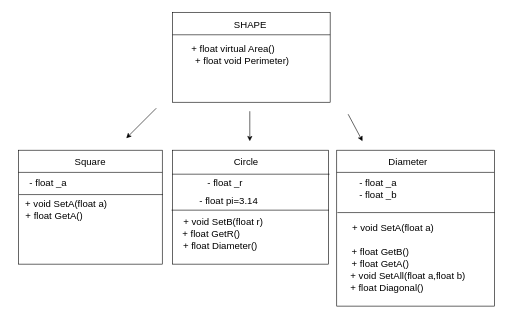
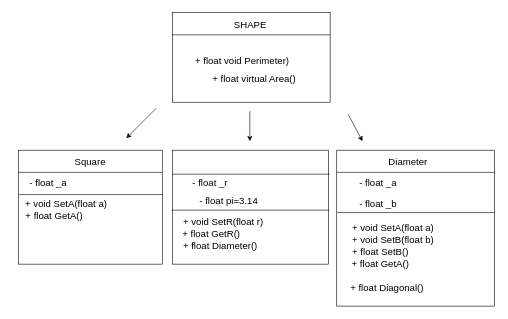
- <mxCell id="12" value="&lt;font style=&quot;font-size: 16px&quot;&gt;+ float virtual Area()&lt;/font&gt;" style="text;html=1;strokeColor=none;fillColor=none;align=center;verticalAlign=middle;whiteSpace=wrap;rounded=0;" vertex="1" parent="1"><mxGeometry x="297" y="70" width="183" height="20" as="geometry" /></mxCell>
+ <mxCell id="12" value="&lt;font style=&quot;font-size: 16px&quot;&gt;+ float virtual Area()&lt;/font&gt;" style="text;html=1;strokeColor=none;fillColor=none;align=center;verticalAlign=middle;whiteSpace=wrap;rounded=0;" vertex="1" parent="1"><mxGeometry x="332" y="120" width="183" height="20" as="geometry" /></mxCell>
- <mxCell id="20" value="&lt;span style=&quot;font-size: 16px&quot;&gt;Circle&lt;/span&gt;" style="text;html=1;strokeColor=none;fillColor=none;align=center;verticalAlign=middle;whiteSpace=wrap;rounded=0;" vertex="1" parent="1"><mxGeometry x="360" y="260" width="100" height="20" as="geometry" /></mxCell>
- <mxCell id="23" value="&lt;span style=&quot;font-size: 16px&quot;&gt;- float _r&lt;/span&gt;" style="text;html=1;strokeColor=none;fillColor=none;align=center;verticalAlign=middle;whiteSpace=wrap;rounded=0;" vertex="1" parent="1"><mxGeometry x="325" y="295" width="100" height="20" as="geometry" /></mxCell>
+ <mxCell id="23" value="&lt;span style=&quot;font-size: 16px&quot;&gt;- float _r&lt;/span&gt;" style="text;html=1;strokeColor=none;fillColor=none;align=center;verticalAlign=middle;whiteSpace=wrap;rounded=0;" vertex="1" parent="1"><mxGeometry x="300" y="295" width="100" height="20" as="geometry" /></mxCell>
- <mxCell id="30" value="&lt;span style=&quot;font-size: 16px&quot;&gt;- float _b&lt;/span&gt;" style="text;html=1;strokeColor=none;fillColor=none;align=center;verticalAlign=middle;whiteSpace=wrap;rounded=0;" vertex="1" parent="1"><mxGeometry x="580" y="315" width="100" height="20" as="geometry" /></mxCell>
+ <mxCell id="30" value="&lt;span style=&quot;font-size: 16px&quot;&gt;- float _b&lt;/span&gt;" style="text;html=1;strokeColor=none;fillColor=none;align=center;verticalAlign=middle;whiteSpace=wrap;rounded=0;" vertex="1" parent="1"><mxGeometry x="580" y="330" width="100" height="20" as="geometry" /></mxCell>
- <mxCell id="21" value="&lt;span style=&quot;font-size: 16px&quot;&gt;+ void SetB(float r)&lt;/span&gt;" style="text;html=1;strokeColor=none;fillColor=none;align=center;verticalAlign=middle;whiteSpace=wrap;rounded=0;" vertex="1" parent="1"><mxGeometry x="302" y="360" width="140" height="20" as="geometry" /></mxCell>
+ <mxCell id="21" value="&lt;span style=&quot;font-size: 16px&quot;&gt;+ void SetR(float r)&lt;/span&gt;" style="text;html=1;strokeColor=none;fillColor=none;align=center;verticalAlign=middle;whiteSpace=wrap;rounded=0;" vertex="1" parent="1"><mxGeometry x="302" y="360" width="140" height="20" as="geometry" /></mxCell>
+ <mxCell id="32" value="&lt;span style=&quot;font-size: 16px&quot;&gt;+ void SetB(float b)&lt;/span&gt;" style="text;html=1;strokeColor=none;fillColor=none;align=center;verticalAlign=middle;whiteSpace=wrap;rounded=0;" vertex="1" parent="1"><mxGeometry x="580" y="389" width="150" height="20" as="geometry" /></mxCell>
- <mxCell id="33" value="&lt;span style=&quot;font-size: 16px&quot;&gt;+ float GetB()&lt;/span&gt;" style="text;html=1;strokeColor=none;fillColor=none;align=center;verticalAlign=middle;whiteSpace=wrap;rounded=0;" vertex="1" parent="1"><mxGeometry x="559" y="409.5" width="150" height="20" as="geometry" /></mxCell>
+ <mxCell id="33" value="&lt;span style=&quot;font-size: 16px&quot;&gt;+ float SetB()&lt;/span&gt;" style="text;html=1;strokeColor=none;fillColor=none;align=center;verticalAlign=middle;whiteSpace=wrap;rounded=0;" vertex="1" parent="1"><mxGeometry x="559" y="409.5" width="150" height="20" as="geometry" /></mxCell>
- <mxCell id="35" value="&lt;span style=&quot;font-size: 16px&quot;&gt;+ void SetAll(float a,float b)&lt;/span&gt;" style="text;html=1;strokeColor=none;fillColor=none;align=center;verticalAlign=middle;whiteSpace=wrap;rounded=0;" vertex="1" parent="1"><mxGeometry x="580" y="450" width="200" height="20" as="geometry" /></mxCell>
